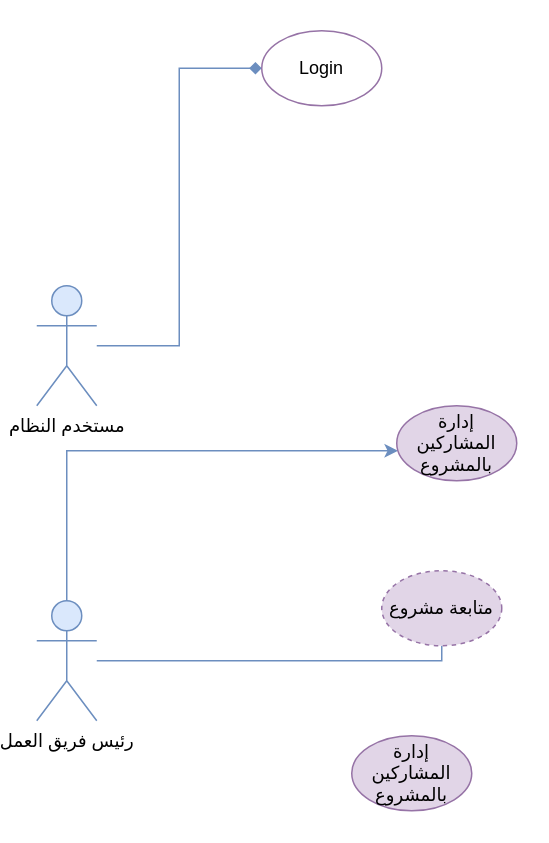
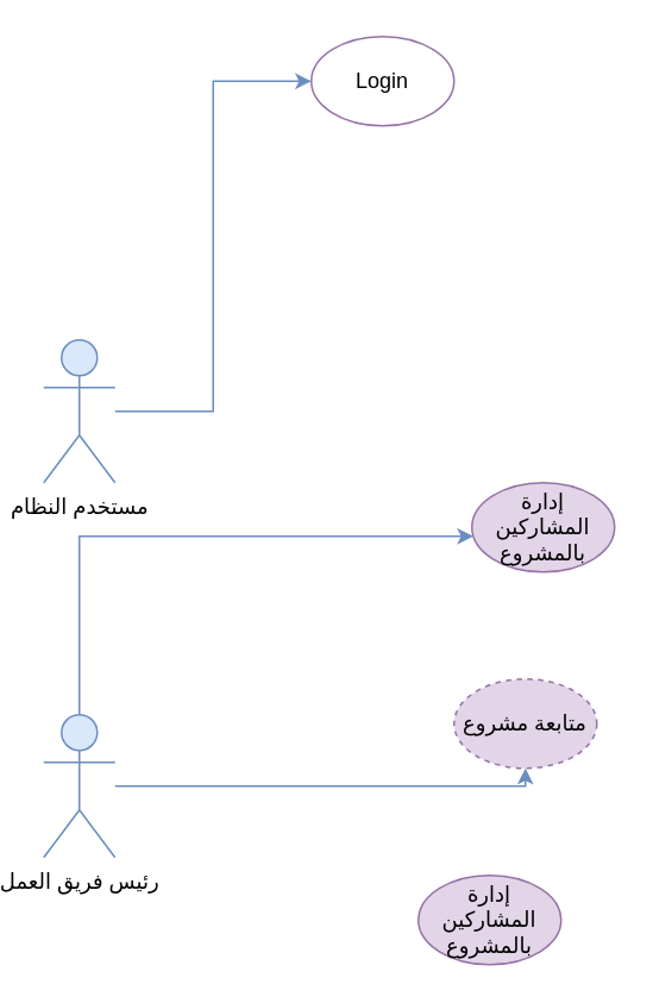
- <mxCell id="2" style="edgeStyle=orthogonalEdgeStyle;rounded=0;orthogonalLoop=1;jettySize=auto;html=1;entryX=0;entryY=0.5;entryDx=0;entryDy=0;fillColor=#dae8fc;strokeColor=#6c8ebf;endArrow=diamond;" edge="1" parent="1" source="3" target="4"><mxGeometry relative="1" as="geometry" /></mxCell>
+ <mxCell id="2" style="edgeStyle=orthogonalEdgeStyle;rounded=0;orthogonalLoop=1;jettySize=auto;html=1;entryX=0;entryY=0.5;entryDx=0;entryDy=0;fillColor=#dae8fc;strokeColor=#6c8ebf;" edge="1" parent="1" source="3" target="4"><mxGeometry relative="1" as="geometry" /></mxCell>
- <mxCell id="5" style="edgeStyle=orthogonalEdgeStyle;rounded=0;orthogonalLoop=1;jettySize=auto;html=1;fillColor=#dae8fc;strokeColor=#6c8ebf;endArrow=none;" edge="1" parent="1" source="7" target="8"><mxGeometry relative="1" as="geometry"><mxPoint x="180" y="320" as="targetPoint" /><Array as="points"><mxPoint x="180" y="440" /><mxPoint x="180" y="440" /></Array></mxGeometry></mxCell>
+ <mxCell id="5" style="edgeStyle=orthogonalEdgeStyle;rounded=0;orthogonalLoop=1;jettySize=auto;html=1;fillColor=#dae8fc;strokeColor=#6c8ebf;" edge="1" parent="1" source="7" target="8"><mxGeometry relative="1" as="geometry"><mxPoint x="180" y="320" as="targetPoint" /><Array as="points"><mxPoint x="180" y="440" /><mxPoint x="180" y="440" /></Array></mxGeometry></mxCell>
